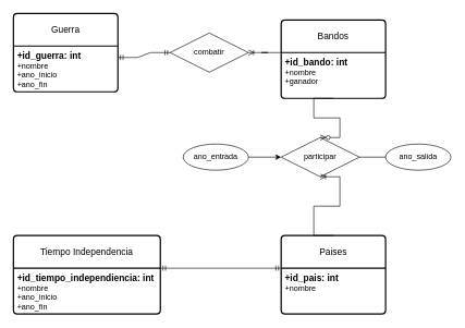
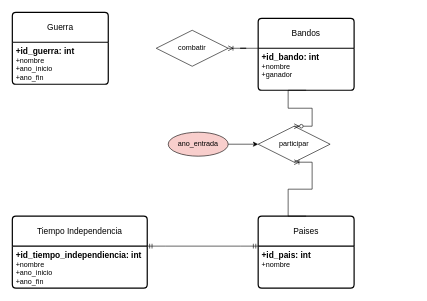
- <mxCell id="16" value="" style="edgeStyle=entityRelationEdgeStyle;fontSize=12;html=1;endArrow=ERmandOne;startArrow=ERmandOne;rounded=0;entryX=1;entryY=0.25;entryDx=0;entryDy=0;exitX=1;exitY=0.5;exitDx=0;exitDy=0;" edge="1" parent="1" source="11" target="3"><mxGeometry width="100" height="100" relative="1" as="geometry"><mxPoint x="100" y="100" as="sourcePoint" /><mxPoint x="392" y="150" as="targetPoint" /></mxGeometry></mxCell>
- <mxCell id="17" value="ano_entrada" style="ellipse;whiteSpace=wrap;html=1;align=center;" vertex="1" parent="1"><mxGeometry x="280" y="220" width="100" height="40" as="geometry" /></mxCell>
+ <mxCell id="17" value="ano_entrada" style="ellipse;whiteSpace=wrap;html=1;align=center;fillColor=#f8cecc;" vertex="1" parent="1"><mxGeometry x="280" y="220" width="100" height="40" as="geometry" /></mxCell>
- <mxCell id="20" value="" style="endArrow=none;html=1;rounded=0;exitX=1;exitY=0.5;exitDx=0;exitDy=0;entryX=0;entryY=0.5;entryDx=0;entryDy=0;" edge="1" parent="1" source="10" target="18"><mxGeometry relative="1" as="geometry"><mxPoint x="60" y="240" as="sourcePoint" /><mxPoint x="110" y="250" as="targetPoint" /></mxGeometry></mxCell>
- <mxCell id="18" value="ano_salida" style="ellipse;whiteSpace=wrap;html=1;align=center;" vertex="1" parent="1"><mxGeometry x="590" y="220" width="100" height="40" as="geometry" /></mxCell>
